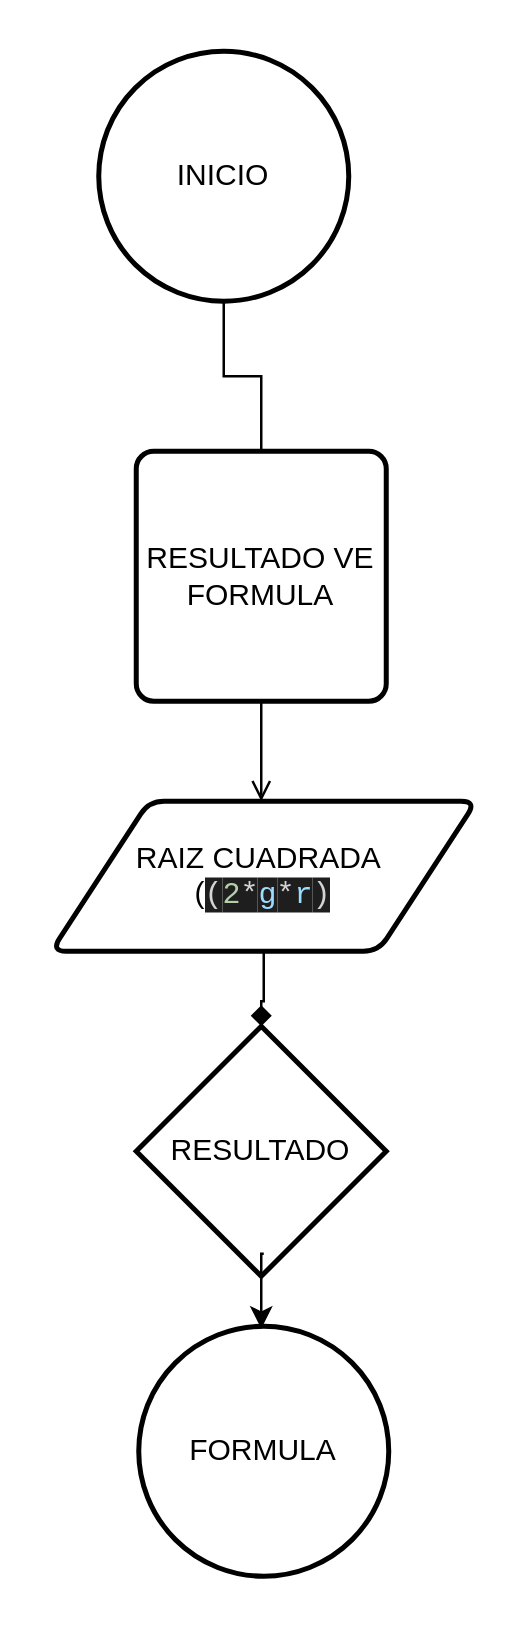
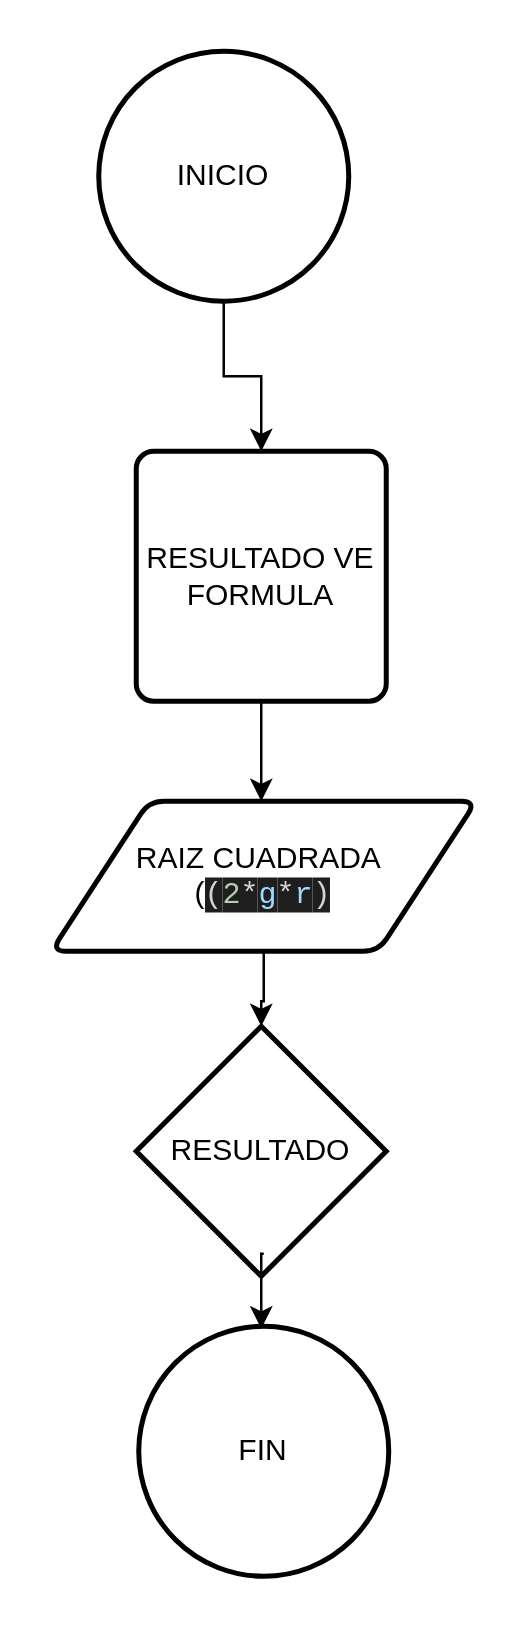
- <mxCell id="2" value="" style="edgeStyle=orthogonalEdgeStyle;rounded=0;orthogonalLoop=1;jettySize=auto;html=1;endArrow=none;" edge="1" parent="1" source="3" target="5"><mxGeometry relative="1" as="geometry" /></mxCell>
+ <mxCell id="2" value="" style="edgeStyle=orthogonalEdgeStyle;rounded=0;orthogonalLoop=1;jettySize=auto;html=1;" edge="1" parent="1" source="3" target="5"><mxGeometry relative="1" as="geometry" /></mxCell>
- <mxCell id="4" value="" style="edgeStyle=orthogonalEdgeStyle;rounded=0;orthogonalLoop=1;jettySize=auto;html=1;endArrow=open;" edge="1" parent="1" source="5" target="7"><mxGeometry relative="1" as="geometry"><Array as="points"><mxPoint x="104" y="310" /><mxPoint x="104" y="310" /></Array></mxGeometry></mxCell>
+ <mxCell id="4" value="" style="edgeStyle=orthogonalEdgeStyle;rounded=0;orthogonalLoop=1;jettySize=auto;html=1;" edge="1" parent="1" source="5" target="7"><mxGeometry relative="1" as="geometry"><Array as="points"><mxPoint x="104" y="310" /><mxPoint x="104" y="310" /></Array></mxGeometry></mxCell>
- <mxCell id="6" value="" style="edgeStyle=orthogonalEdgeStyle;rounded=0;orthogonalLoop=1;jettySize=auto;html=1;endArrow=diamond;" edge="1" parent="1" source="7" target="8"><mxGeometry relative="1" as="geometry" /></mxCell>
+ <mxCell id="6" value="" style="edgeStyle=orthogonalEdgeStyle;rounded=0;orthogonalLoop=1;jettySize=auto;html=1;" edge="1" parent="1" source="7" target="8"><mxGeometry relative="1" as="geometry" /></mxCell>
- <mxCell id="9" value="FORMULA" style="strokeWidth=2;html=1;shape=mxgraph.flowchart.start_2;whiteSpace=wrap;" vertex="1" parent="1"><mxGeometry x="55" y="530" width="100" height="100" as="geometry" /></mxCell>
+ <mxCell id="9" value="FIN" style="strokeWidth=2;html=1;shape=mxgraph.flowchart.start_2;whiteSpace=wrap;" vertex="1" parent="1"><mxGeometry x="55" y="530" width="100" height="100" as="geometry" /></mxCell>
